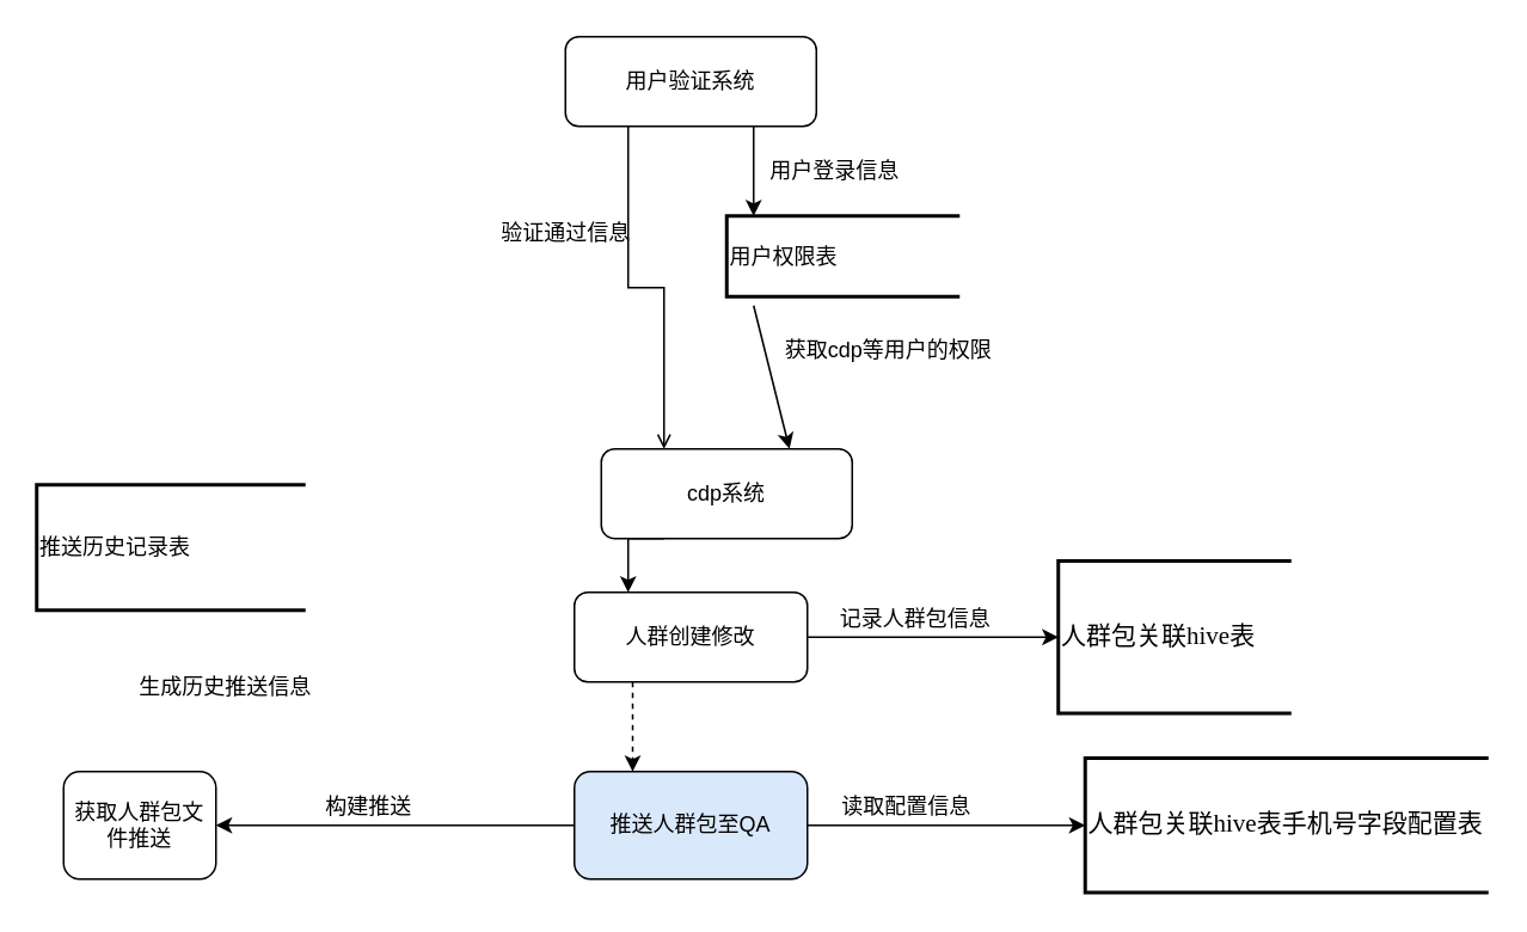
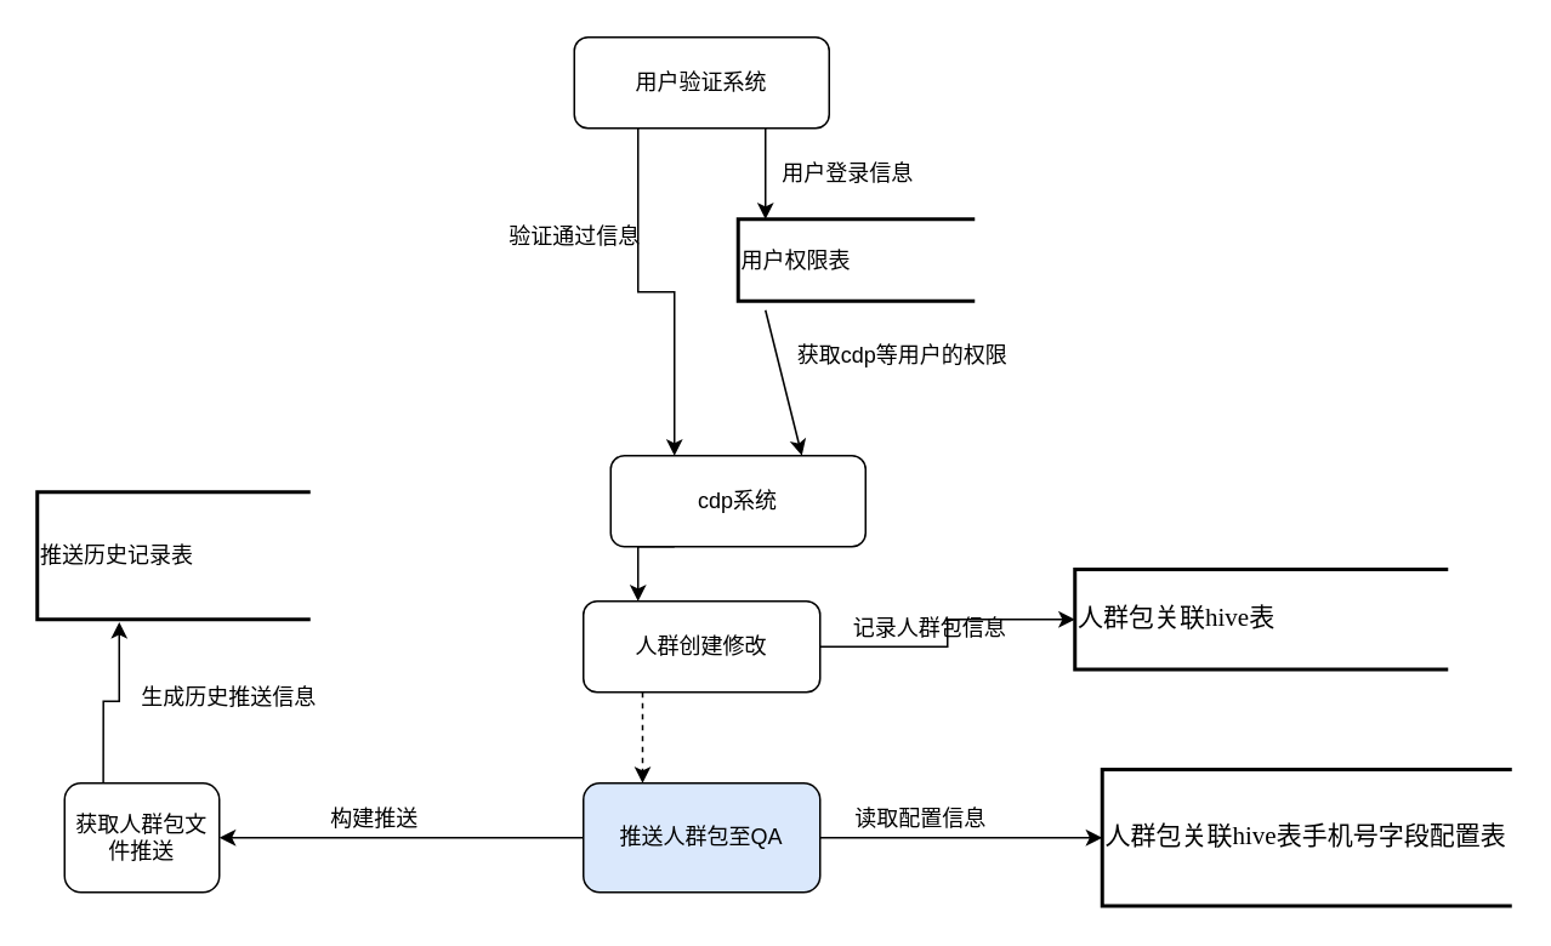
- <mxCell id="5" style="edgeStyle=orthogonalEdgeStyle;rounded=0;orthogonalLoop=1;jettySize=auto;html=1;exitX=0.25;exitY=1;exitDx=0;exitDy=0;entryX=0.25;entryY=0;entryDx=0;entryDy=0;endArrow=open;" edge="1" parent="1" source="7" target="3"><mxGeometry relative="1" as="geometry" /></mxCell>
+ <mxCell id="5" style="edgeStyle=orthogonalEdgeStyle;rounded=0;orthogonalLoop=1;jettySize=auto;html=1;exitX=0.25;exitY=1;exitDx=0;exitDy=0;entryX=0.25;entryY=0;entryDx=0;entryDy=0;" edge="1" parent="1" source="7" target="3"><mxGeometry relative="1" as="geometry" /></mxCell>
- <mxCell id="15" value="&lt;p style=&quot;margin: 0pt 0pt 0.0pt; text-align: justify; font-family: Calibri; font-size: 10.5pt;&quot; class=&quot;MsoNormal&quot;&gt;&lt;span style=&quot;font-family: 宋体; font-size: 10.5pt;&quot;&gt;&lt;font face=&quot;宋体&quot;&gt;人群包关联&lt;/font&gt;&lt;font face=&quot;宋体&quot;&gt;hive表&lt;/font&gt;&lt;/span&gt;&lt;/p&gt;" style="strokeWidth=2;html=1;shape=mxgraph.flowchart.annotation_1;align=left;pointerEvents=1;" vertex="1" parent="1"><mxGeometry x="590" y="312.5" width="130" height="85" as="geometry" /></mxCell>
+ <mxCell id="15" value="&lt;p style=&quot;margin: 0pt 0pt 0.0pt; text-align: justify; font-family: Calibri; font-size: 10.5pt;&quot; class=&quot;MsoNormal&quot;&gt;&lt;span style=&quot;font-family: 宋体; font-size: 10.5pt;&quot;&gt;&lt;font face=&quot;宋体&quot;&gt;人群包关联&lt;/font&gt;&lt;font face=&quot;宋体&quot;&gt;hive表&lt;/font&gt;&lt;/span&gt;&lt;/p&gt;" style="strokeWidth=2;html=1;shape=mxgraph.flowchart.annotation_1;align=left;pointerEvents=1;" vertex="1" parent="1"><mxGeometry x="590" y="312.5" width="205" height="55" as="geometry" /></mxCell>
+ <mxCell id="22" style="edgeStyle=orthogonalEdgeStyle;rounded=0;orthogonalLoop=1;jettySize=auto;html=1;exitX=0.25;exitY=0;exitDx=0;exitDy=0;entryX=0.3;entryY=1.021;entryDx=0;entryDy=0;entryPerimeter=0;" edge="1" parent="1" source="23" target="25"><mxGeometry relative="1" as="geometry" /></mxCell>
